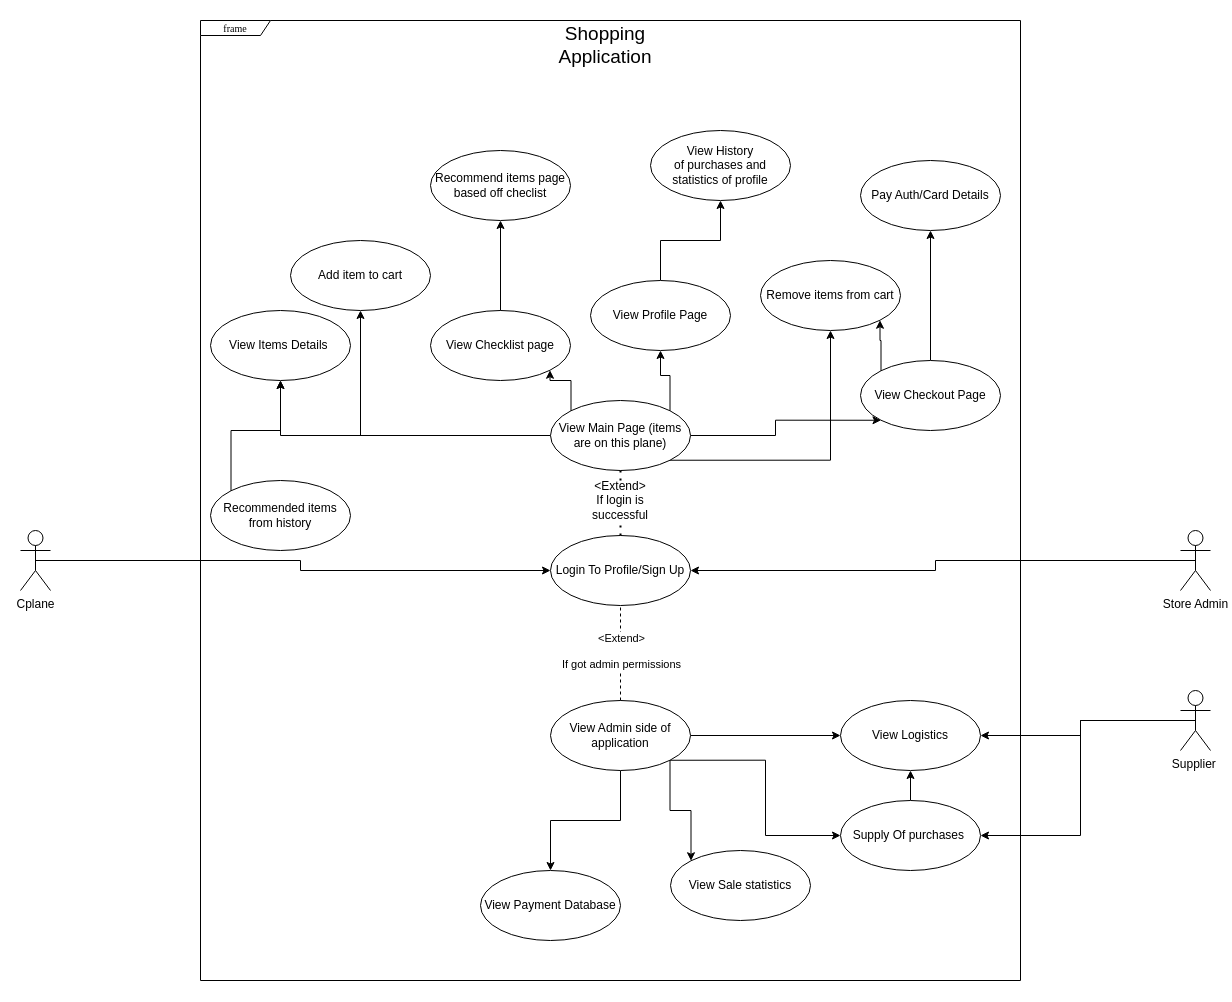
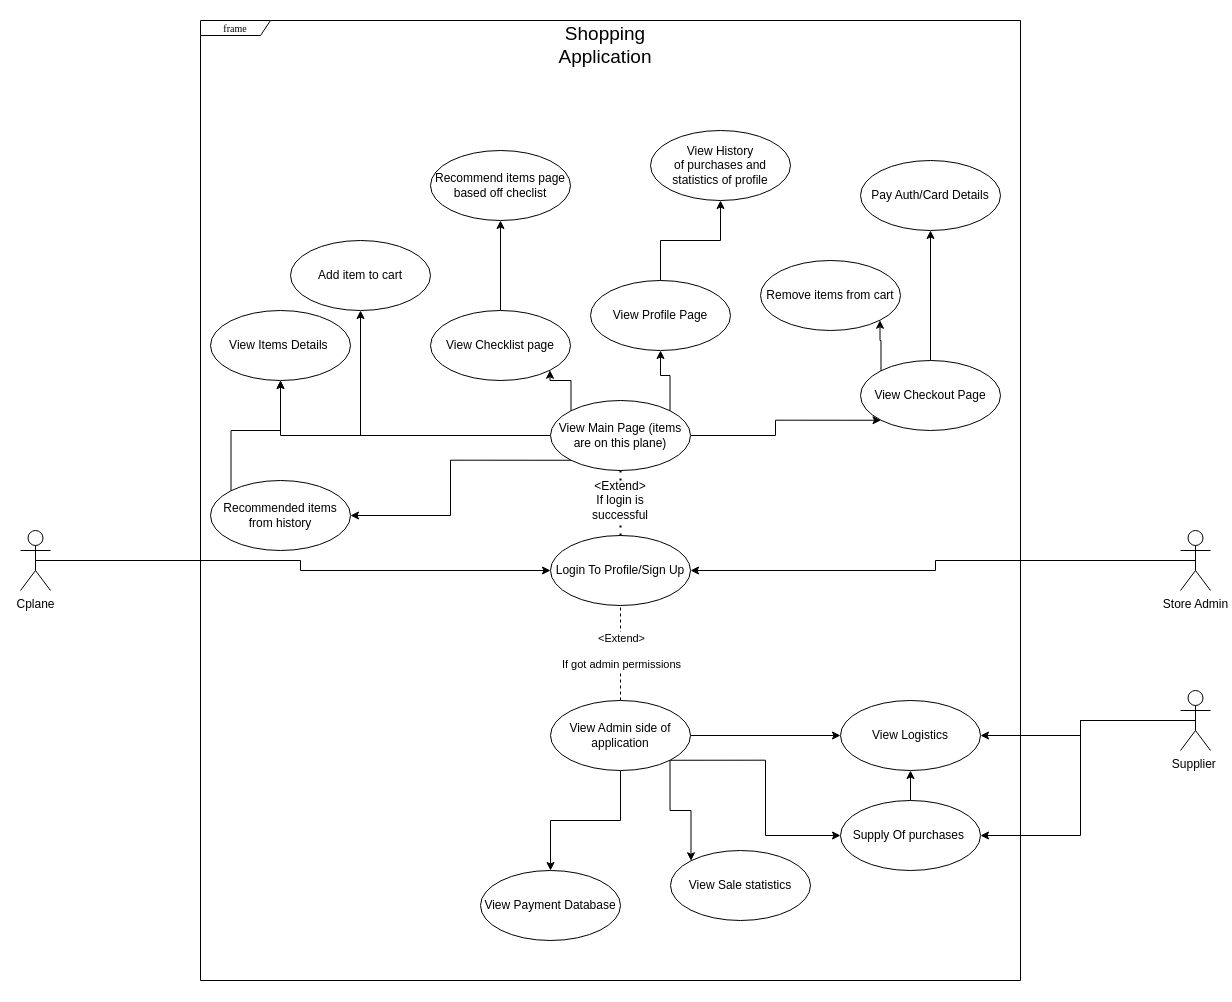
- <mxCell id="10" style="edgeStyle=orthogonalEdgeStyle;rounded=0;orthogonalLoop=1;jettySize=auto;html=1;exitX=0;exitY=1;exitDx=0;exitDy=0;" parent="1" source="14" target="42" edge="1"><mxGeometry relative="1" as="geometry" /></mxCell>
+ <mxCell id="10" style="edgeStyle=orthogonalEdgeStyle;rounded=0;orthogonalLoop=1;jettySize=auto;html=1;exitX=0;exitY=1;exitDx=0;exitDy=0;entryX=1;entryY=0.5;entryDx=0;entryDy=0;" parent="1" source="14" target="28" edge="1"><mxGeometry relative="1" as="geometry" /></mxCell>
